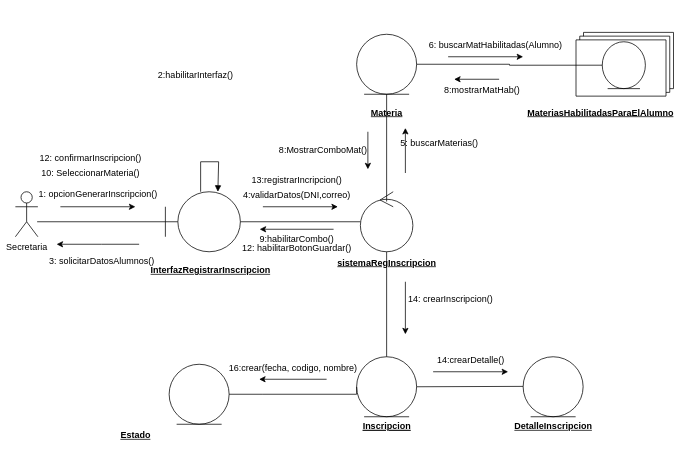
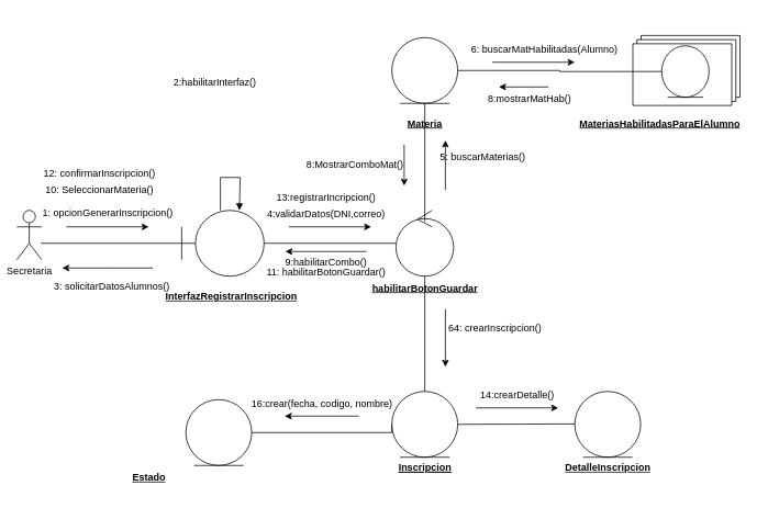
- <mxCell id="44" value="12: habilitarBotonGuardar()" style="text;html=1;align=center;verticalAlign=middle;resizable=0;points=[];autosize=1;strokeColor=none;fillColor=none;" vertex="1" parent="1"><mxGeometry x="310" y="315" width="170" height="30" as="geometry" /></mxCell>
+ <mxCell id="44" value="11: habilitarBotonGuardar()" style="text;html=1;align=center;verticalAlign=middle;resizable=0;points=[];autosize=1;strokeColor=none;fillColor=none;" vertex="1" parent="1"><mxGeometry x="310" y="315" width="170" height="30" as="geometry" /></mxCell>
- <mxCell id="13" value="&lt;div&gt;&lt;u&gt;&lt;b&gt;sistemaRegInscripcion&lt;/b&gt;&lt;/u&gt;&lt;/div&gt;" style="text;html=1;align=center;verticalAlign=middle;resizable=0;points=[];autosize=1;strokeColor=none;fillColor=none;" vertex="1" parent="1"><mxGeometry x="440" y="335" width="150" height="30" as="geometry" /></mxCell>
+ <mxCell id="13" value="&lt;div&gt;&lt;u&gt;&lt;b&gt;habilitarBotonGuardar&lt;/b&gt;&lt;/u&gt;&lt;/div&gt;" style="text;html=1;align=center;verticalAlign=middle;resizable=0;points=[];autosize=1;strokeColor=none;fillColor=none;" vertex="1" parent="1"><mxGeometry x="440" y="335" width="150" height="30" as="geometry" /></mxCell>
- <mxCell id="21" value="14: crearInscripcion()" style="text;html=1;align=center;verticalAlign=middle;resizable=0;points=[];autosize=1;strokeColor=none;fillColor=none;" vertex="1" parent="1"><mxGeometry x="530" y="383" width="140" height="30" as="geometry" /></mxCell>
+ <mxCell id="21" value="64: crearInscripcion()" style="text;html=1;align=center;verticalAlign=middle;resizable=0;points=[];autosize=1;strokeColor=none;fillColor=none;" vertex="1" parent="1"><mxGeometry x="530" y="383" width="140" height="30" as="geometry" /></mxCell>
